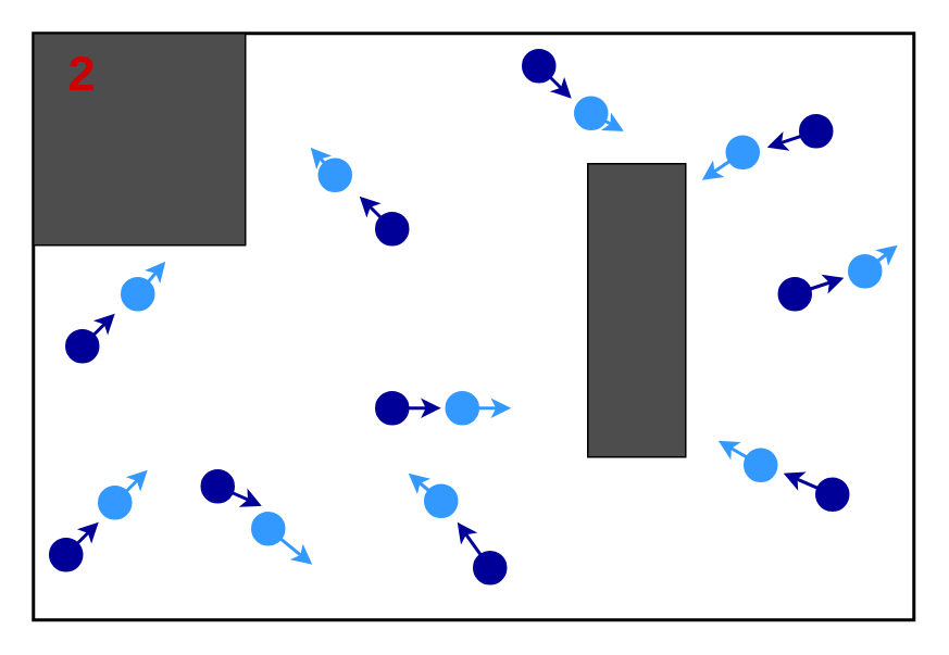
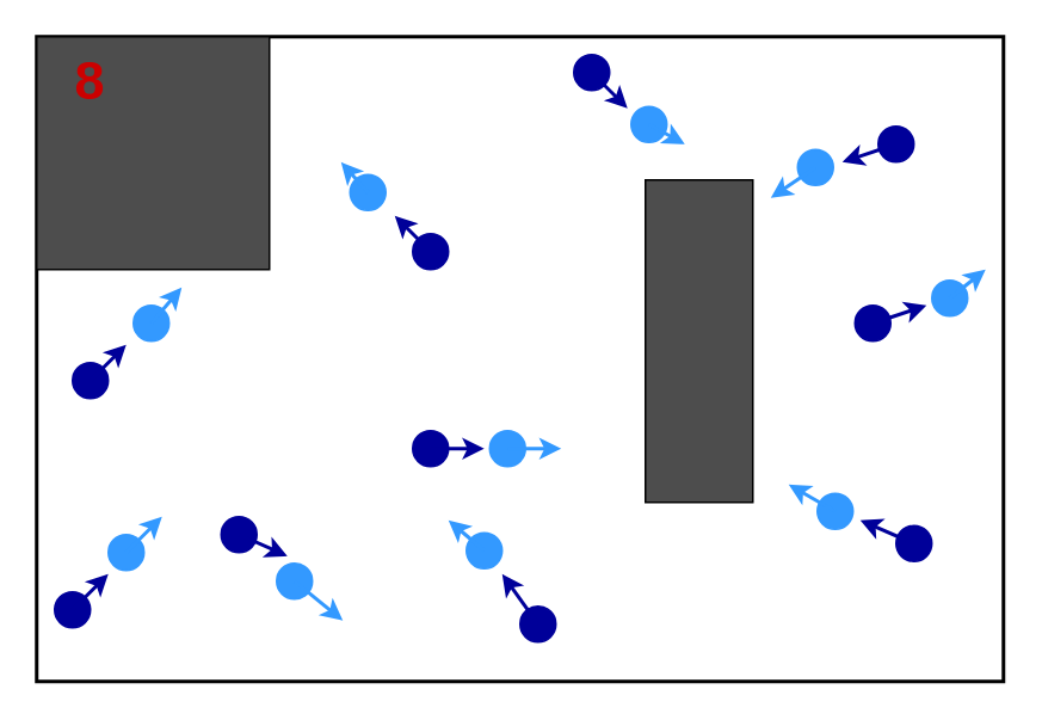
- <mxCell id="45" value="2" style="text;html=1;strokeColor=none;fillColor=none;align=center;verticalAlign=middle;whiteSpace=wrap;rounded=0;fontColor=#CC0000;fontSize=30;fontStyle=1" vertex="1" parent="1"><mxGeometry x="20" y="29" width="60" height="30" as="geometry" /></mxCell>
+ <mxCell id="45" value="8" style="text;html=1;strokeColor=none;fillColor=none;align=center;verticalAlign=middle;whiteSpace=wrap;rounded=0;fontColor=#CC0000;fontSize=30;fontStyle=1" vertex="1" parent="1"><mxGeometry x="20" y="29" width="60" height="30" as="geometry" /></mxCell>
